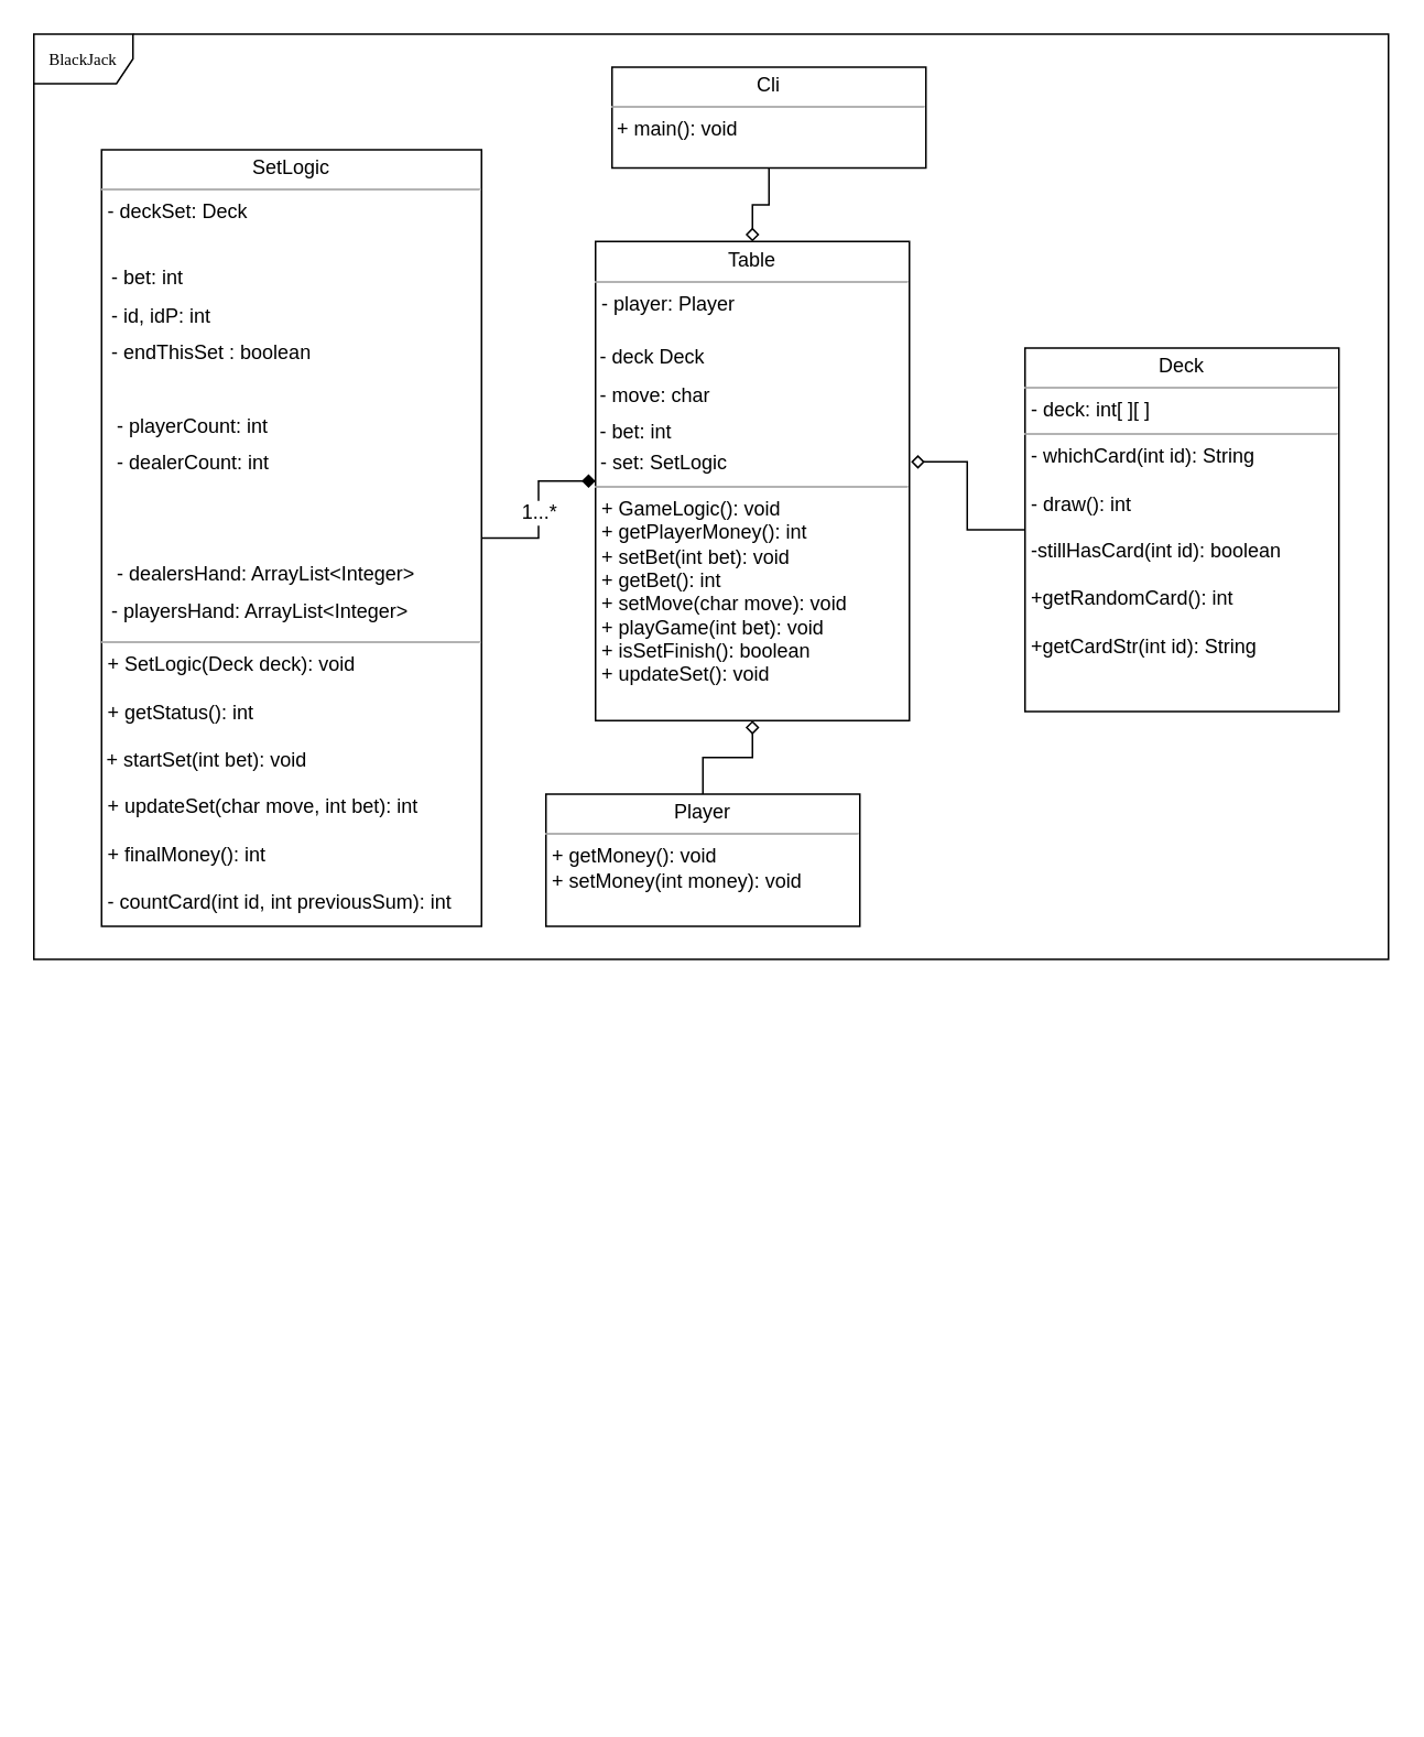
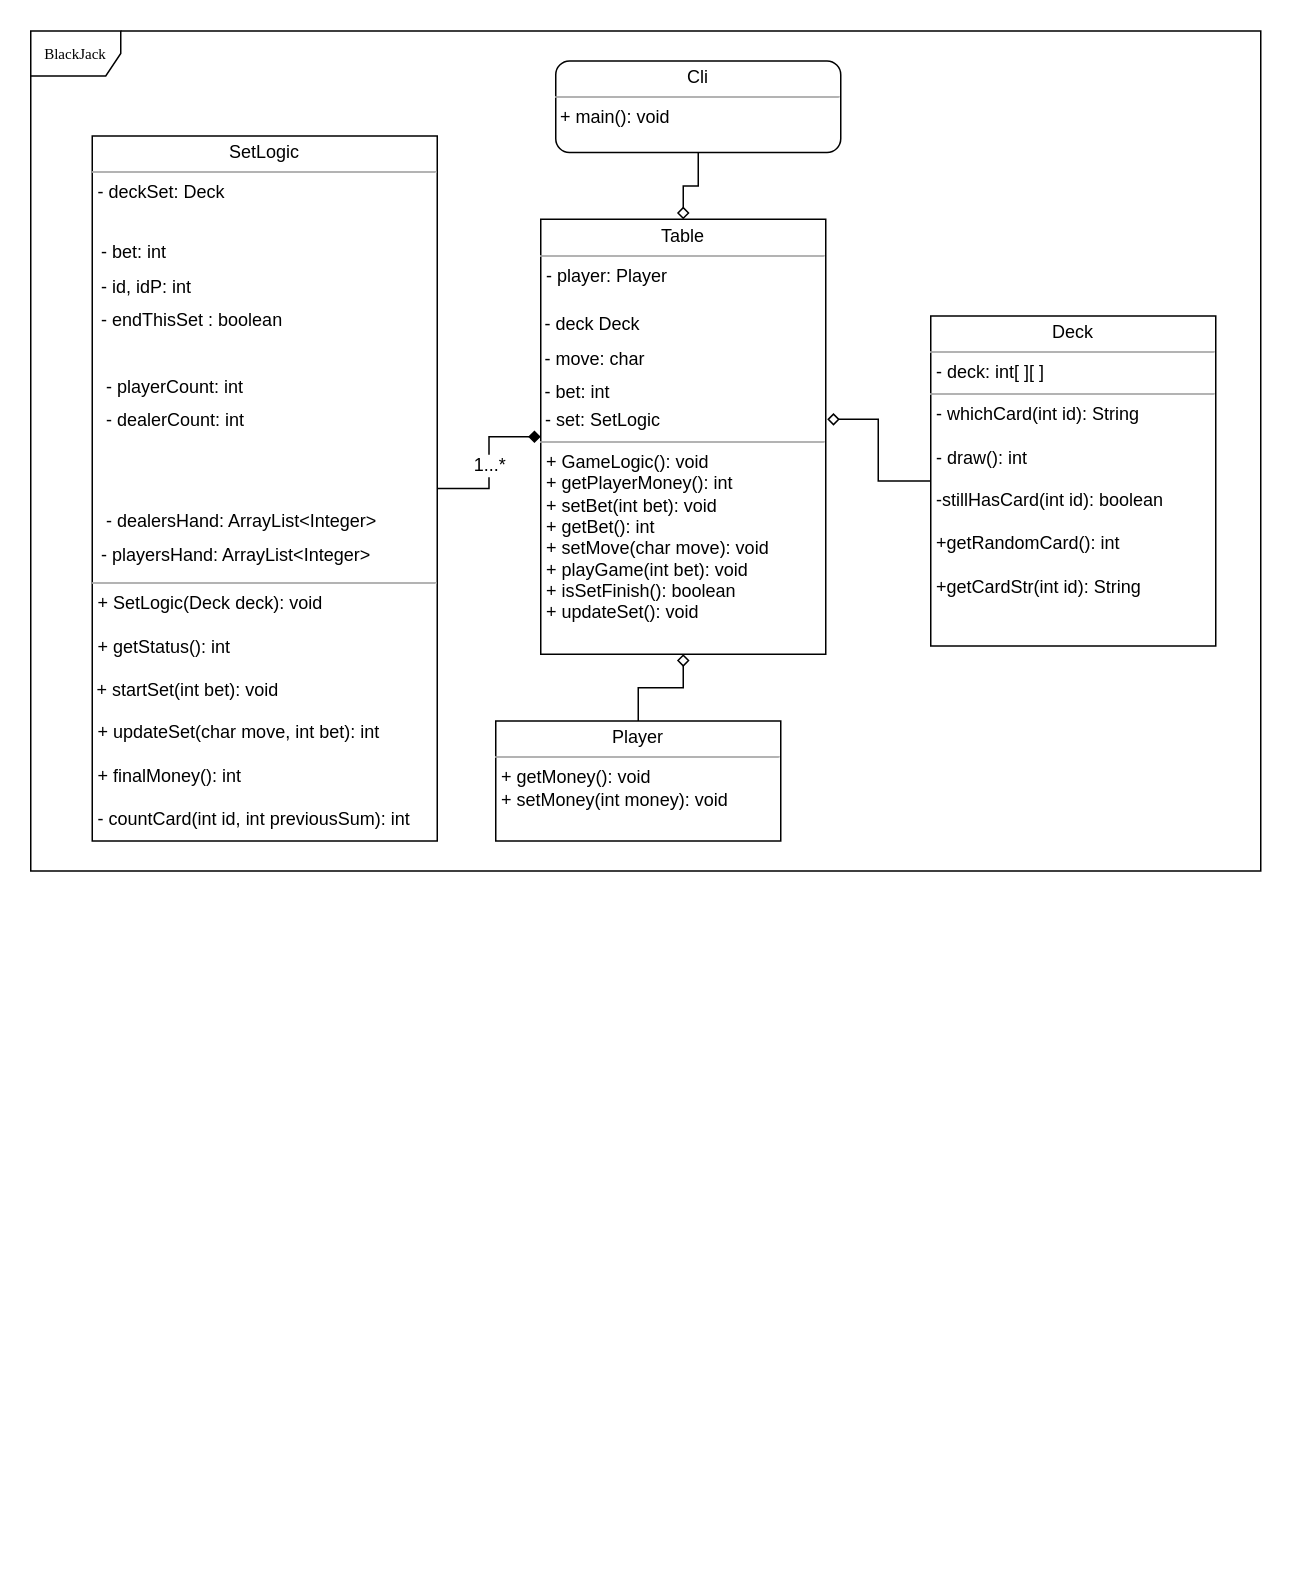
- <mxCell id="9" value="&lt;p style=&quot;margin: 0px ; margin-top: 4px ; text-align: center&quot;&gt;Cli&lt;br&gt;&lt;/p&gt;&lt;hr size=&quot;1&quot;&gt;&lt;div&gt;&amp;nbsp;+ main(): void&lt;/div&gt;" style="verticalAlign=top;align=left;overflow=fill;fontSize=12;fontFamily=Helvetica;html=1;rounded=0;shadow=0;comic=0;labelBackgroundColor=none;strokeColor=#000000;strokeWidth=1;fillColor=#ffffff;" vertex="1" parent="1"><mxGeometry x="370" y="40" width="190" height="61" as="geometry" /></mxCell>
+ <mxCell id="9" value="&lt;p style=&quot;margin: 0px ; margin-top: 4px ; text-align: center&quot;&gt;Cli&lt;br&gt;&lt;/p&gt;&lt;hr size=&quot;1&quot;&gt;&lt;div&gt;&amp;nbsp;+ main(): void&lt;/div&gt;" style="verticalAlign=top;align=left;overflow=fill;fontSize=12;fontFamily=Helvetica;html=1;shadow=0;comic=0;labelBackgroundColor=none;strokeColor=#000000;strokeWidth=1;fillColor=#ffffff;rounded=1;" vertex="1" parent="1"><mxGeometry x="370" y="40" width="190" height="61" as="geometry" /></mxCell>
